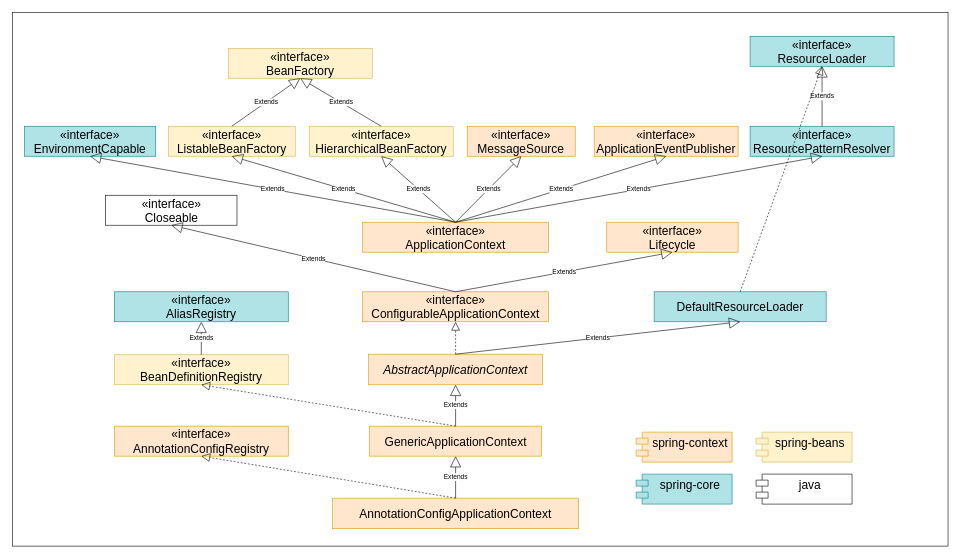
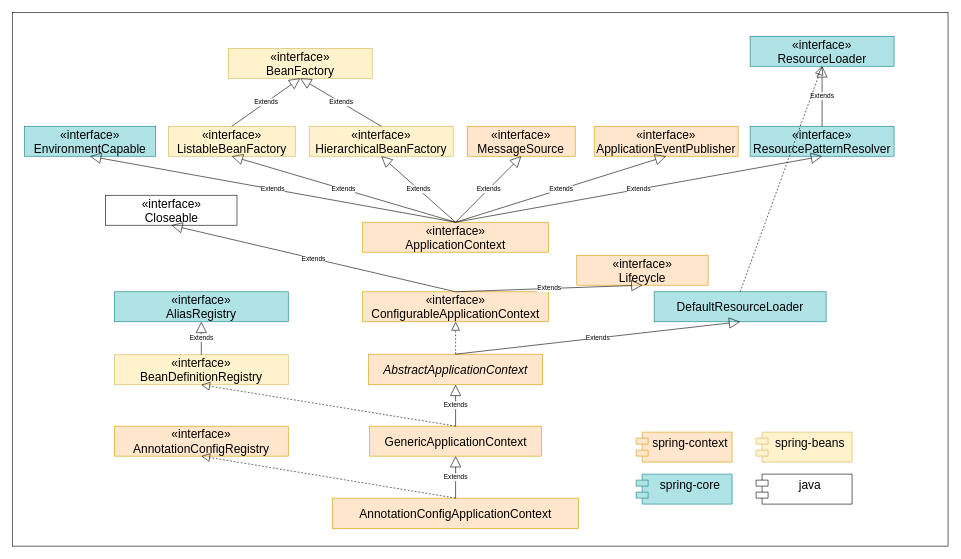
- <mxCell id="38" value="«interface»&lt;br&gt;Lifecycle" style="html=1;whiteSpace=wrap;fontSize=20;fontStyle=0;fillColor=#ffe6cc;strokeColor=#d79b00;" parent="1" vertex="1"><mxGeometry x="1011" y="370" width="219" height="50" as="geometry" /></mxCell>
+ <mxCell id="38" value="«interface»&lt;br&gt;Lifecycle" style="html=1;whiteSpace=wrap;fontSize=20;fontStyle=0;fillColor=#ffe6cc;strokeColor=#d79b00;" parent="1" vertex="1"><mxGeometry x="961" y="425" width="219" height="50" as="geometry" /></mxCell>
